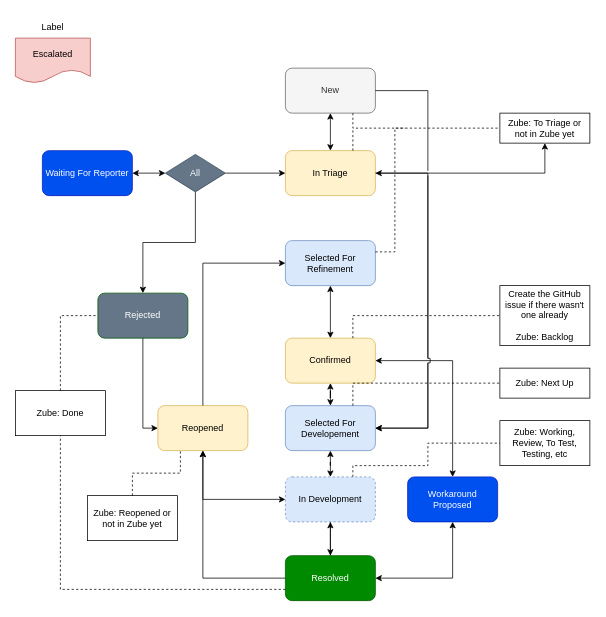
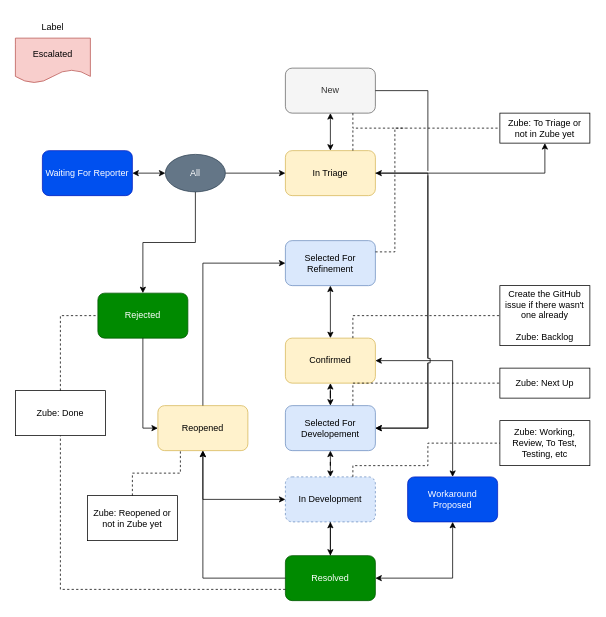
- <mxCell id="25" value="All" style="rhombus;whiteSpace=wrap;html=1;fillColor=#647687;fontColor=#ffffff;strokeColor=#314354;" parent="1" vertex="1"><mxGeometry x="220" y="205" width="80" height="50" as="geometry" /></mxCell>
+ <mxCell id="25" value="All" style="ellipse;whiteSpace=wrap;html=1;fillColor=#647687;fontColor=#ffffff;strokeColor=#314354;" parent="1" vertex="1"><mxGeometry x="220" y="205" width="80" height="50" as="geometry" /></mxCell>
- <mxCell id="18" value="Rejected" style="rounded=1;whiteSpace=wrap;html=1;fillColor=#647687;strokeColor=#005700;fontColor=#ffffff;" parent="1" vertex="1"><mxGeometry x="130" y="390" width="120" height="60" as="geometry" /></mxCell>
+ <mxCell id="18" value="Rejected" style="rounded=1;whiteSpace=wrap;html=1;fillColor=#008a00;strokeColor=#005700;fontColor=#ffffff;" parent="1" vertex="1"><mxGeometry x="130" y="390" width="120" height="60" as="geometry" /></mxCell>
